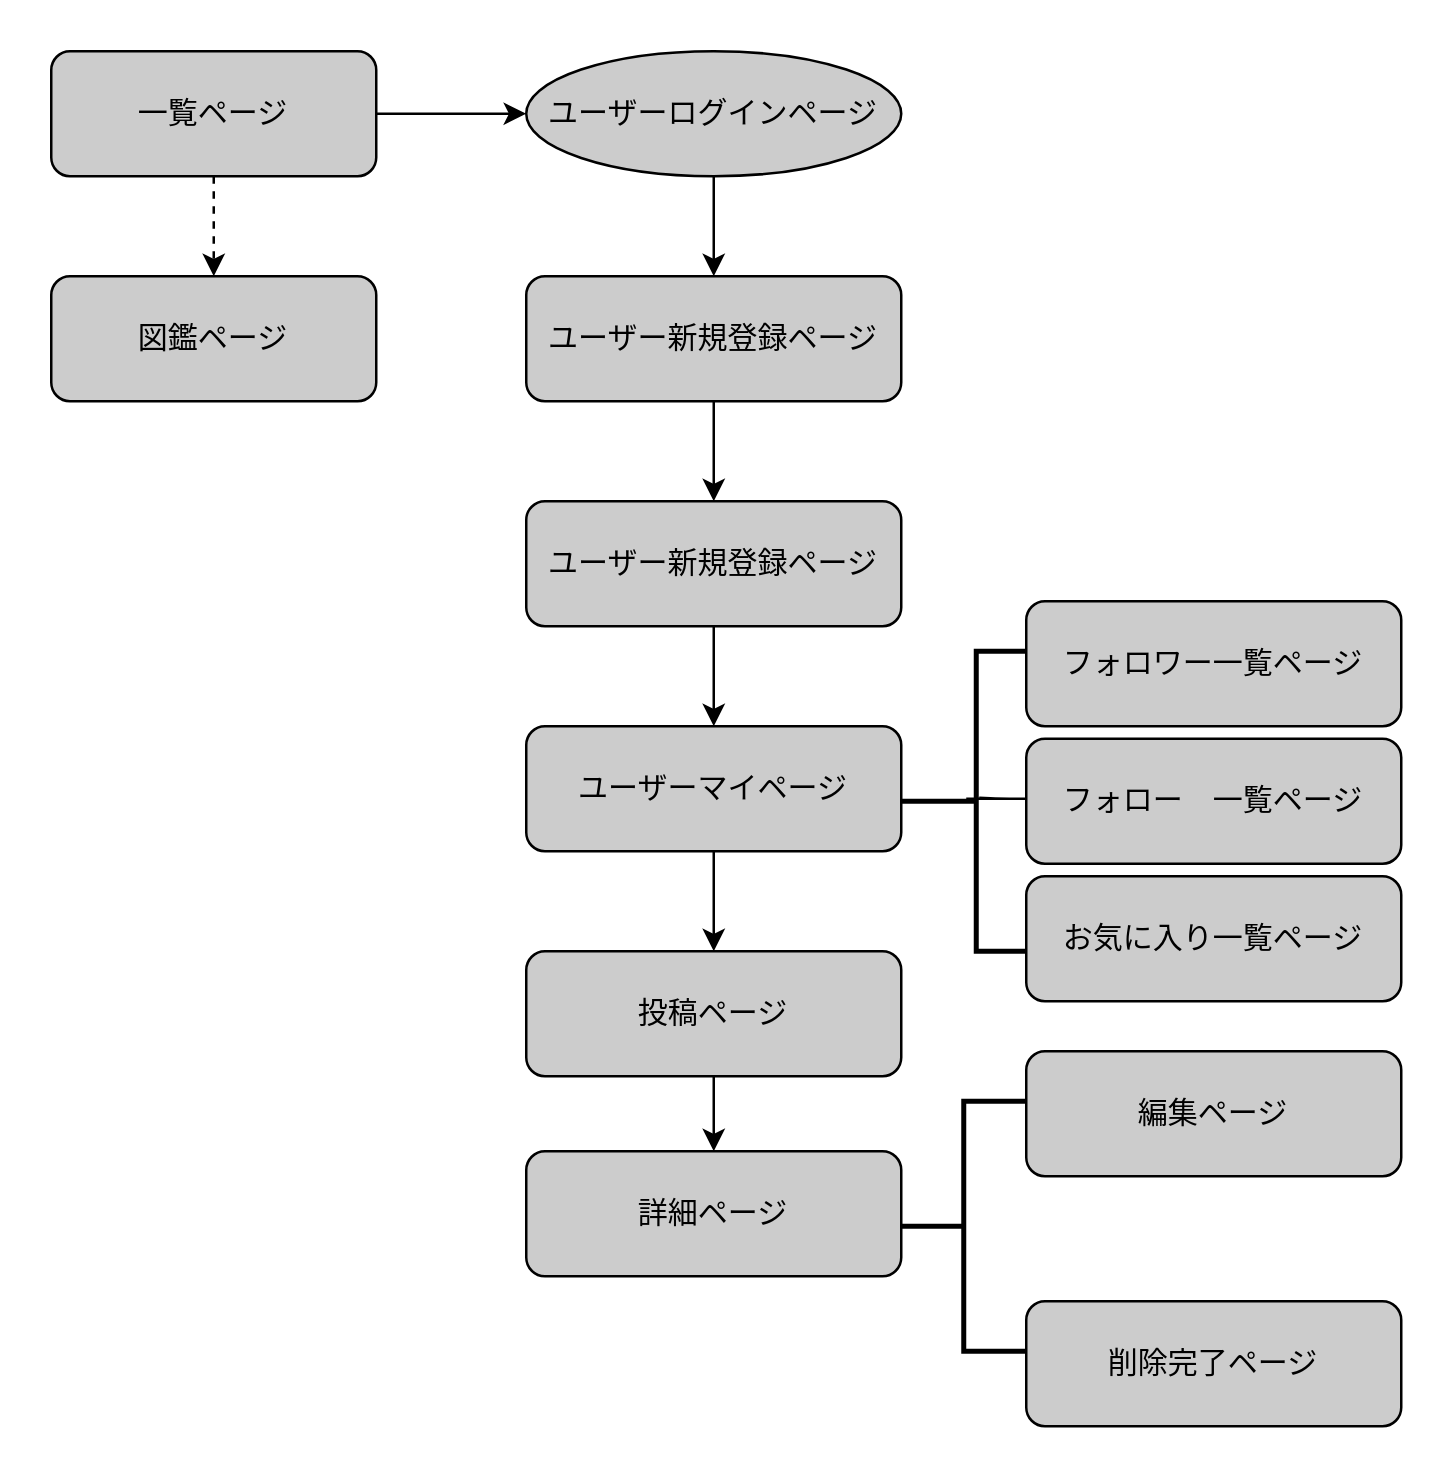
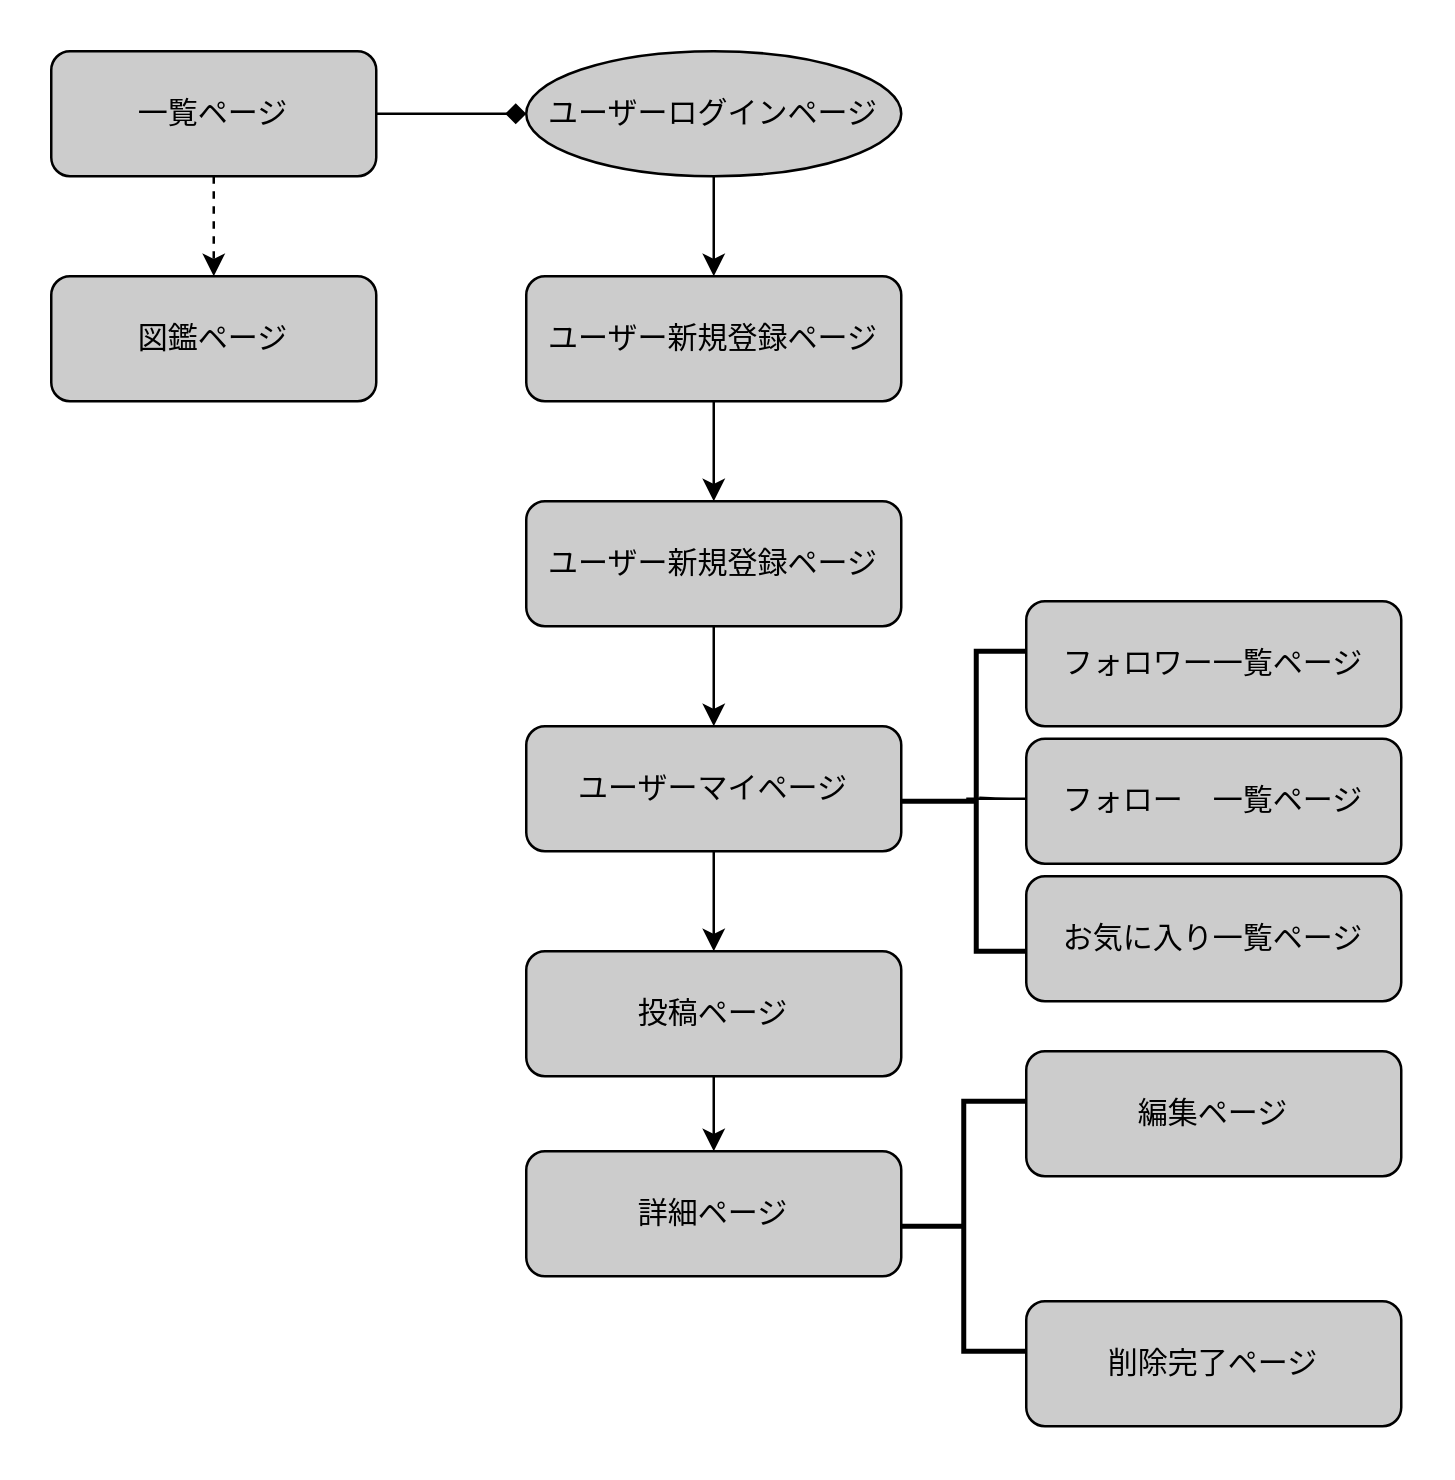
- <mxCell id="2" value="" style="edgeStyle=none;html=1;entryX=0;entryY=0.5;entryDx=0;entryDy=0;entryPerimeter=0;" parent="1" source="4" target="6" edge="1"><mxGeometry relative="1" as="geometry" /></mxCell>
+ <mxCell id="2" value="" style="edgeStyle=none;html=1;entryX=0;entryY=0.5;entryDx=0;entryDy=0;entryPerimeter=0;endArrow=diamond;" parent="1" source="4" target="6" edge="1"><mxGeometry relative="1" as="geometry" /></mxCell>
